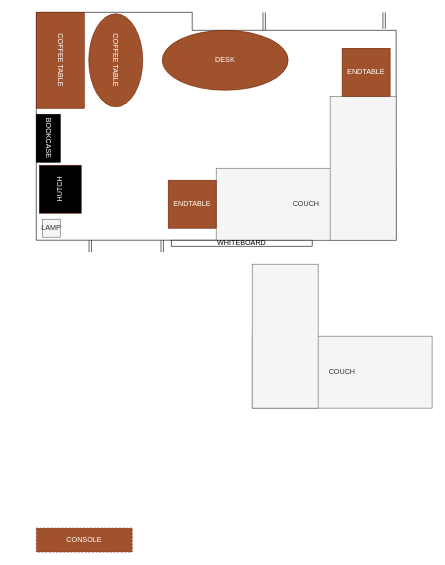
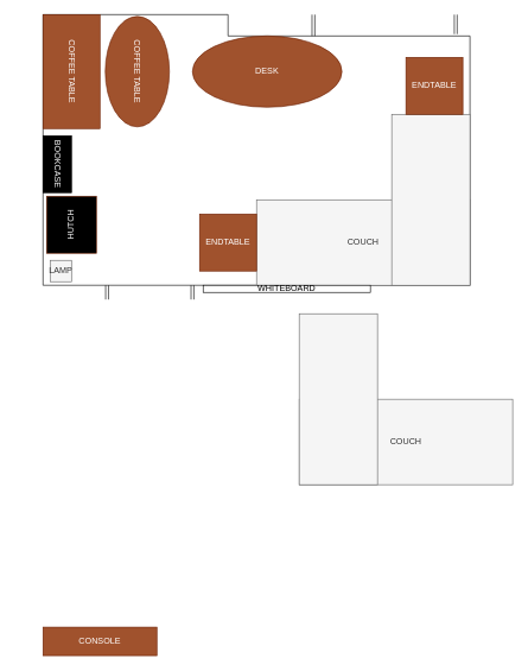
- <mxCell id="24" value="CONSOLE" style="rounded=0;whiteSpace=wrap;html=1;fillColor=#a0522d;strokeColor=#6D1F00;fontColor=#ffffff;dashed=1;" parent="1" vertex="1"><mxGeometry x="60" y="880" width="160" height="40" as="geometry" /></mxCell>
+ <mxCell id="24" value="CONSOLE" style="rounded=0;whiteSpace=wrap;html=1;fillColor=#a0522d;strokeColor=#6D1F00;fontColor=#ffffff;" parent="1" vertex="1"><mxGeometry x="60" y="880" width="160" height="40" as="geometry" /></mxCell>
